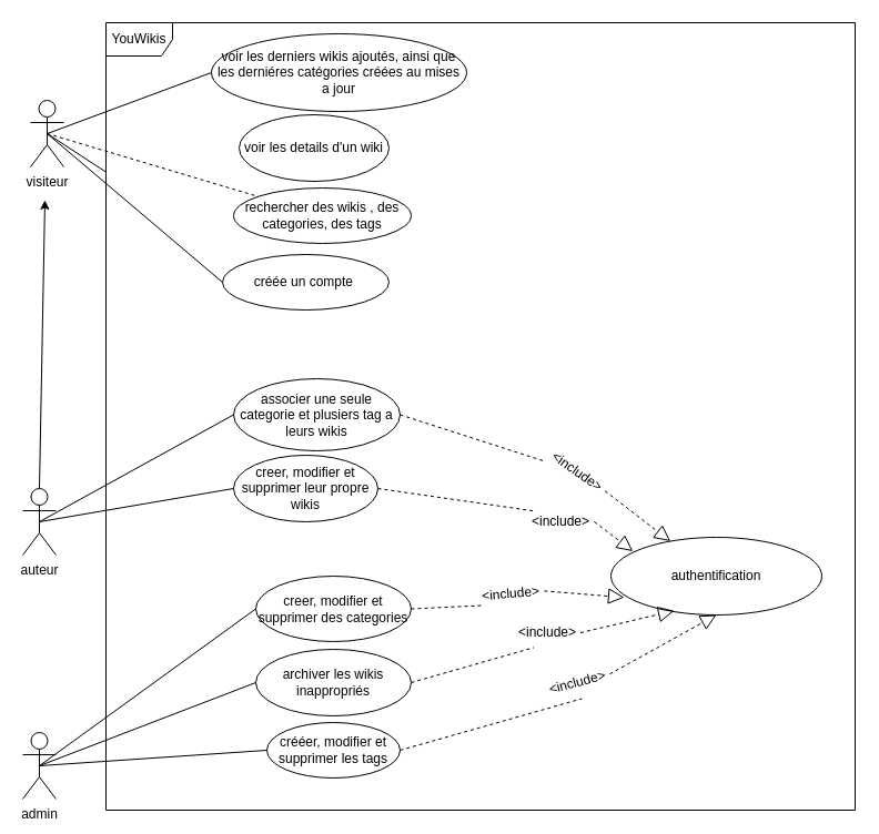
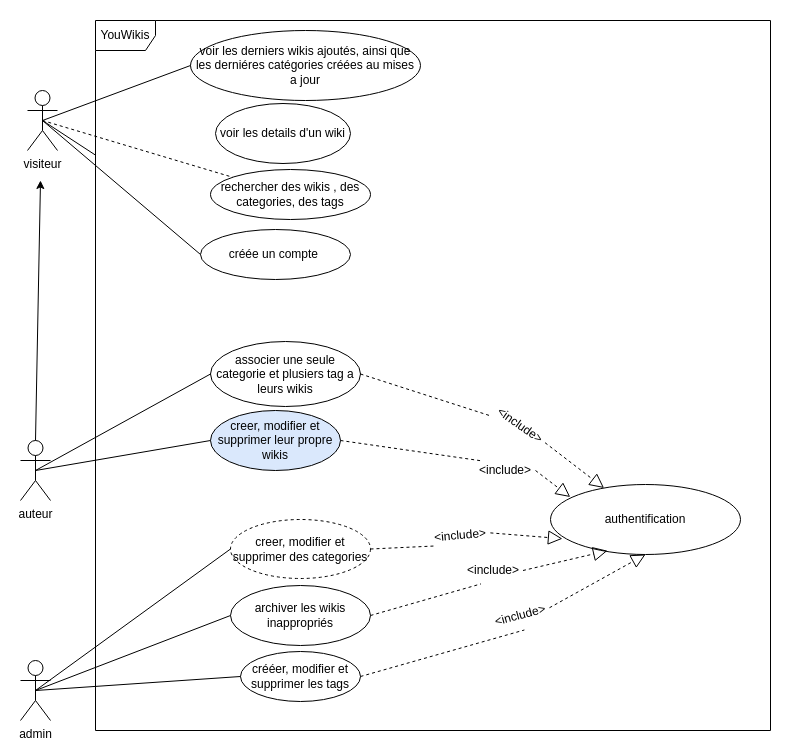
- <mxCell id="11" value="creer, modifier et supprimer leur propre wikis" style="ellipse;whiteSpace=wrap;html=1;" parent="1" vertex="1"><mxGeometry x="210" y="410" width="130" height="60" as="geometry" /></mxCell>
+ <mxCell id="11" value="creer, modifier et supprimer leur propre wikis" style="ellipse;whiteSpace=wrap;html=1;fillColor=#dae8fc;" parent="1" vertex="1"><mxGeometry x="210" y="410" width="130" height="60" as="geometry" /></mxCell>
- <mxCell id="12" value="creer, modifier et supprimer des categories" style="ellipse;whiteSpace=wrap;html=1;" parent="1" vertex="1"><mxGeometry x="230" y="519" width="140" height="59" as="geometry" /></mxCell>
+ <mxCell id="12" value="creer, modifier et supprimer des categories" style="ellipse;whiteSpace=wrap;html=1;dashed=1;" parent="1" vertex="1"><mxGeometry x="230" y="519" width="140" height="59" as="geometry" /></mxCell>
